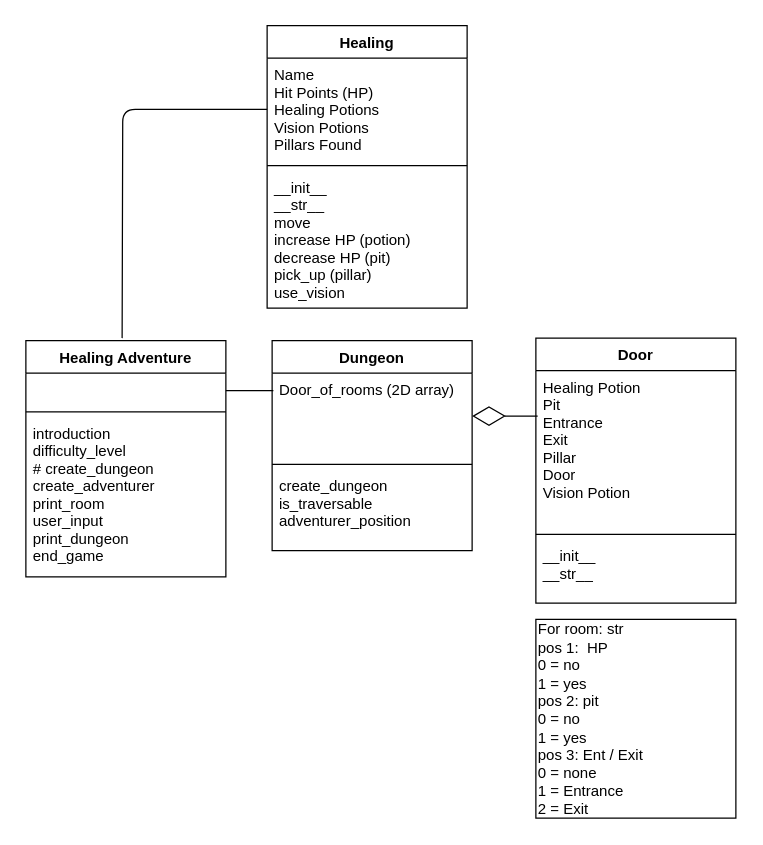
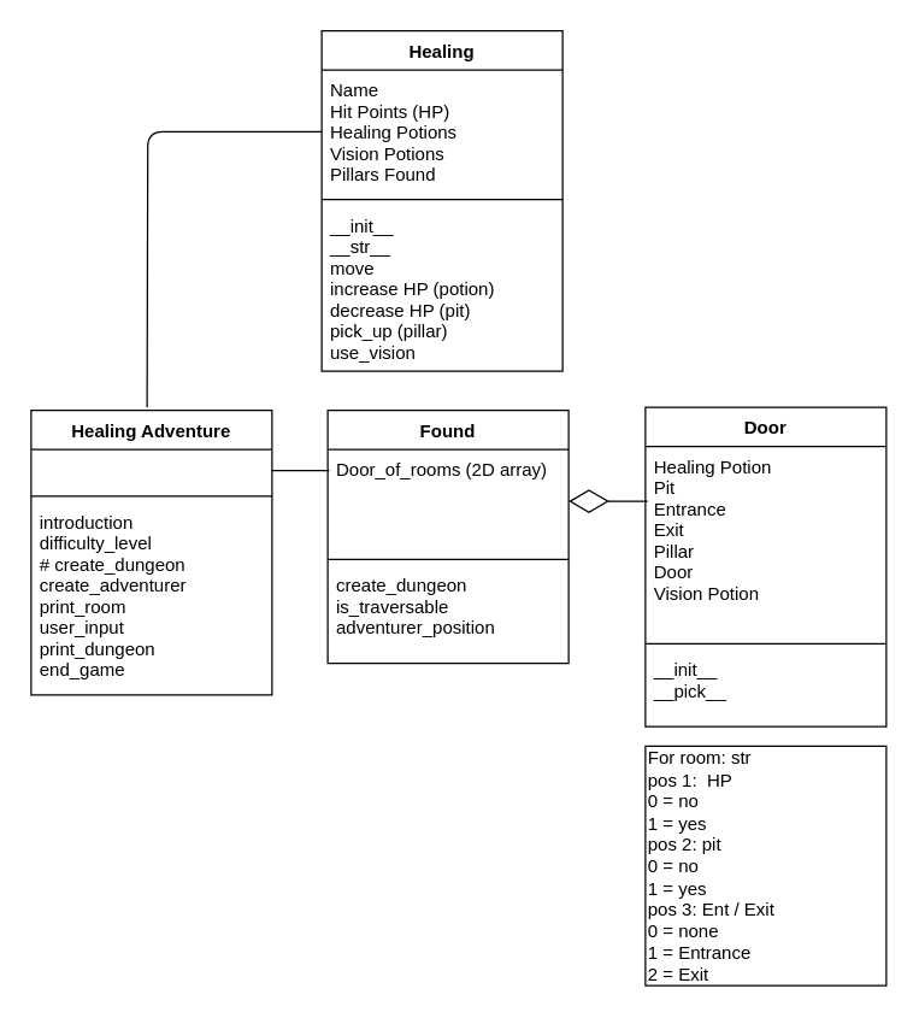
- <mxCell id="10" value="Dungeon" style="swimlane;fontStyle=1;align=center;verticalAlign=top;childLayout=stackLayout;horizontal=1;startSize=26;horizontalStack=0;resizeParent=1;resizeParentMax=0;resizeLast=0;collapsible=1;marginBottom=0;" vertex="1" parent="1"><mxGeometry x="217" y="272" width="160" height="168" as="geometry" /></mxCell>
+ <mxCell id="10" value="Found" style="swimlane;fontStyle=1;align=center;verticalAlign=top;childLayout=stackLayout;horizontal=1;startSize=26;horizontalStack=0;resizeParent=1;resizeParentMax=0;resizeLast=0;collapsible=1;marginBottom=0;" vertex="1" parent="1"><mxGeometry x="217" y="272" width="160" height="168" as="geometry" /></mxCell>
- <mxCell id="9" value="__init__&#10;__str__&#10;" style="text;strokeColor=none;fillColor=none;align=left;verticalAlign=top;spacingLeft=4;spacingRight=4;overflow=hidden;rotatable=0;points=[[0,0.5],[1,0.5]];portConstraint=eastwest;" vertex="1" parent="6"><mxGeometry y="161" width="160" height="51" as="geometry" /></mxCell>
+ <mxCell id="9" value="__init__&#10;__pick__&#10;" style="text;strokeColor=none;fillColor=none;align=left;verticalAlign=top;spacingLeft=4;spacingRight=4;overflow=hidden;rotatable=0;points=[[0,0.5],[1,0.5]];portConstraint=eastwest;" vertex="1" parent="6"><mxGeometry y="161" width="160" height="51" as="geometry" /></mxCell>
